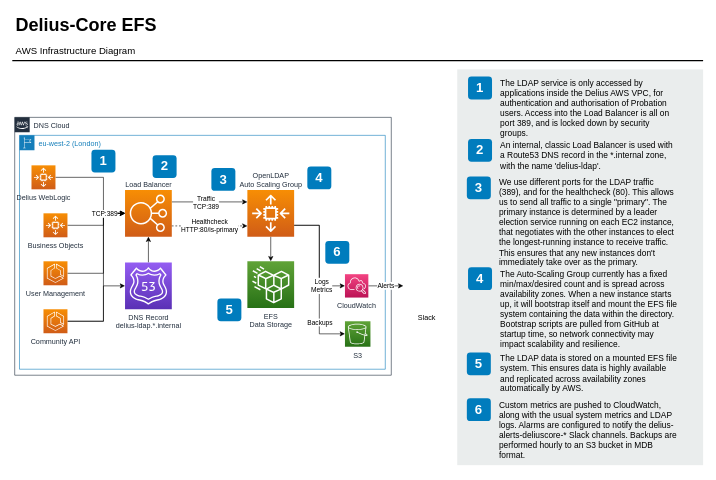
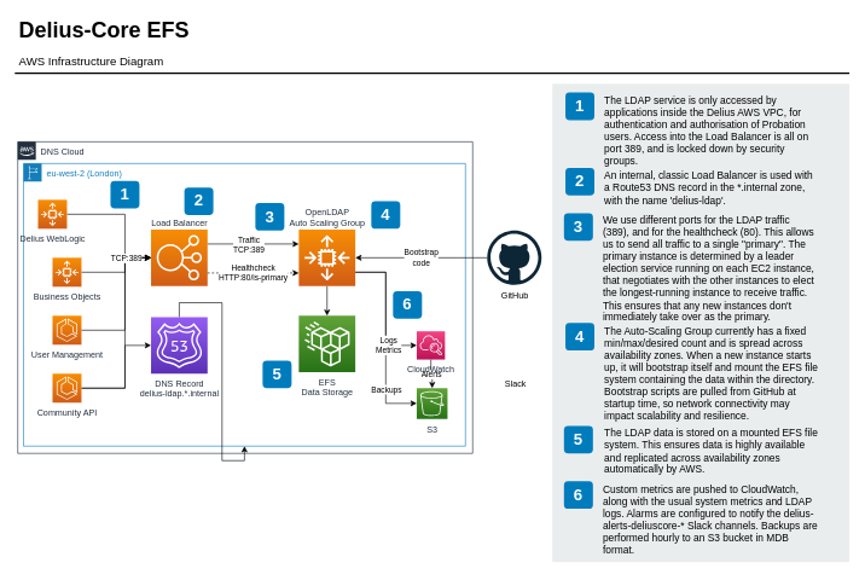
+ <mxCell id="41" value="Bootstrap&lt;br&gt;code" style="edgeStyle=orthogonalEdgeStyle;rounded=0;orthogonalLoop=1;jettySize=auto;html=1;" parent="1" source="42" target="17" edge="1"><mxGeometry relative="1" as="geometry" /></mxCell>
+ <mxCell id="42" value="GitHub" style="dashed=0;outlineConnect=0;html=1;align=center;labelPosition=center;verticalLabelPosition=bottom;verticalAlign=top;shape=mxgraph.weblogos.github" parent="1" vertex="1"><mxGeometry x="672" y="317.5" width="75" height="75" as="geometry" /></mxCell>
- <mxCell id="38" style="edgeStyle=orthogonalEdgeStyle;rounded=0;orthogonalLoop=1;jettySize=auto;html=1;" parent="1" source="39" target="9" edge="1"><mxGeometry relative="1" as="geometry" /></mxCell>
+ <mxCell id="38" style="edgeStyle=orthogonalEdgeStyle;rounded=0;orthogonalLoop=1;jettySize=auto;html=1;" parent="1" source="39" target="3" edge="1"><mxGeometry relative="1" as="geometry" /></mxCell>
- <mxCell id="19" value="Alerts" style="edgeStyle=orthogonalEdgeStyle;rounded=0;orthogonalLoop=1;jettySize=auto;html=1;entryX=0;entryY=0.5;entryDx=0;entryDy=0;" parent="1" source="20" target="43" edge="1"><mxGeometry relative="1" as="geometry" /></mxCell>
+ <mxCell id="19" value="Alerts" style="edgeStyle=orthogonalEdgeStyle;rounded=0;orthogonalLoop=1;jettySize=auto;html=1;" parent="1" source="20" target="40" edge="1"><mxGeometry relative="1" as="geometry" /></mxCell>
